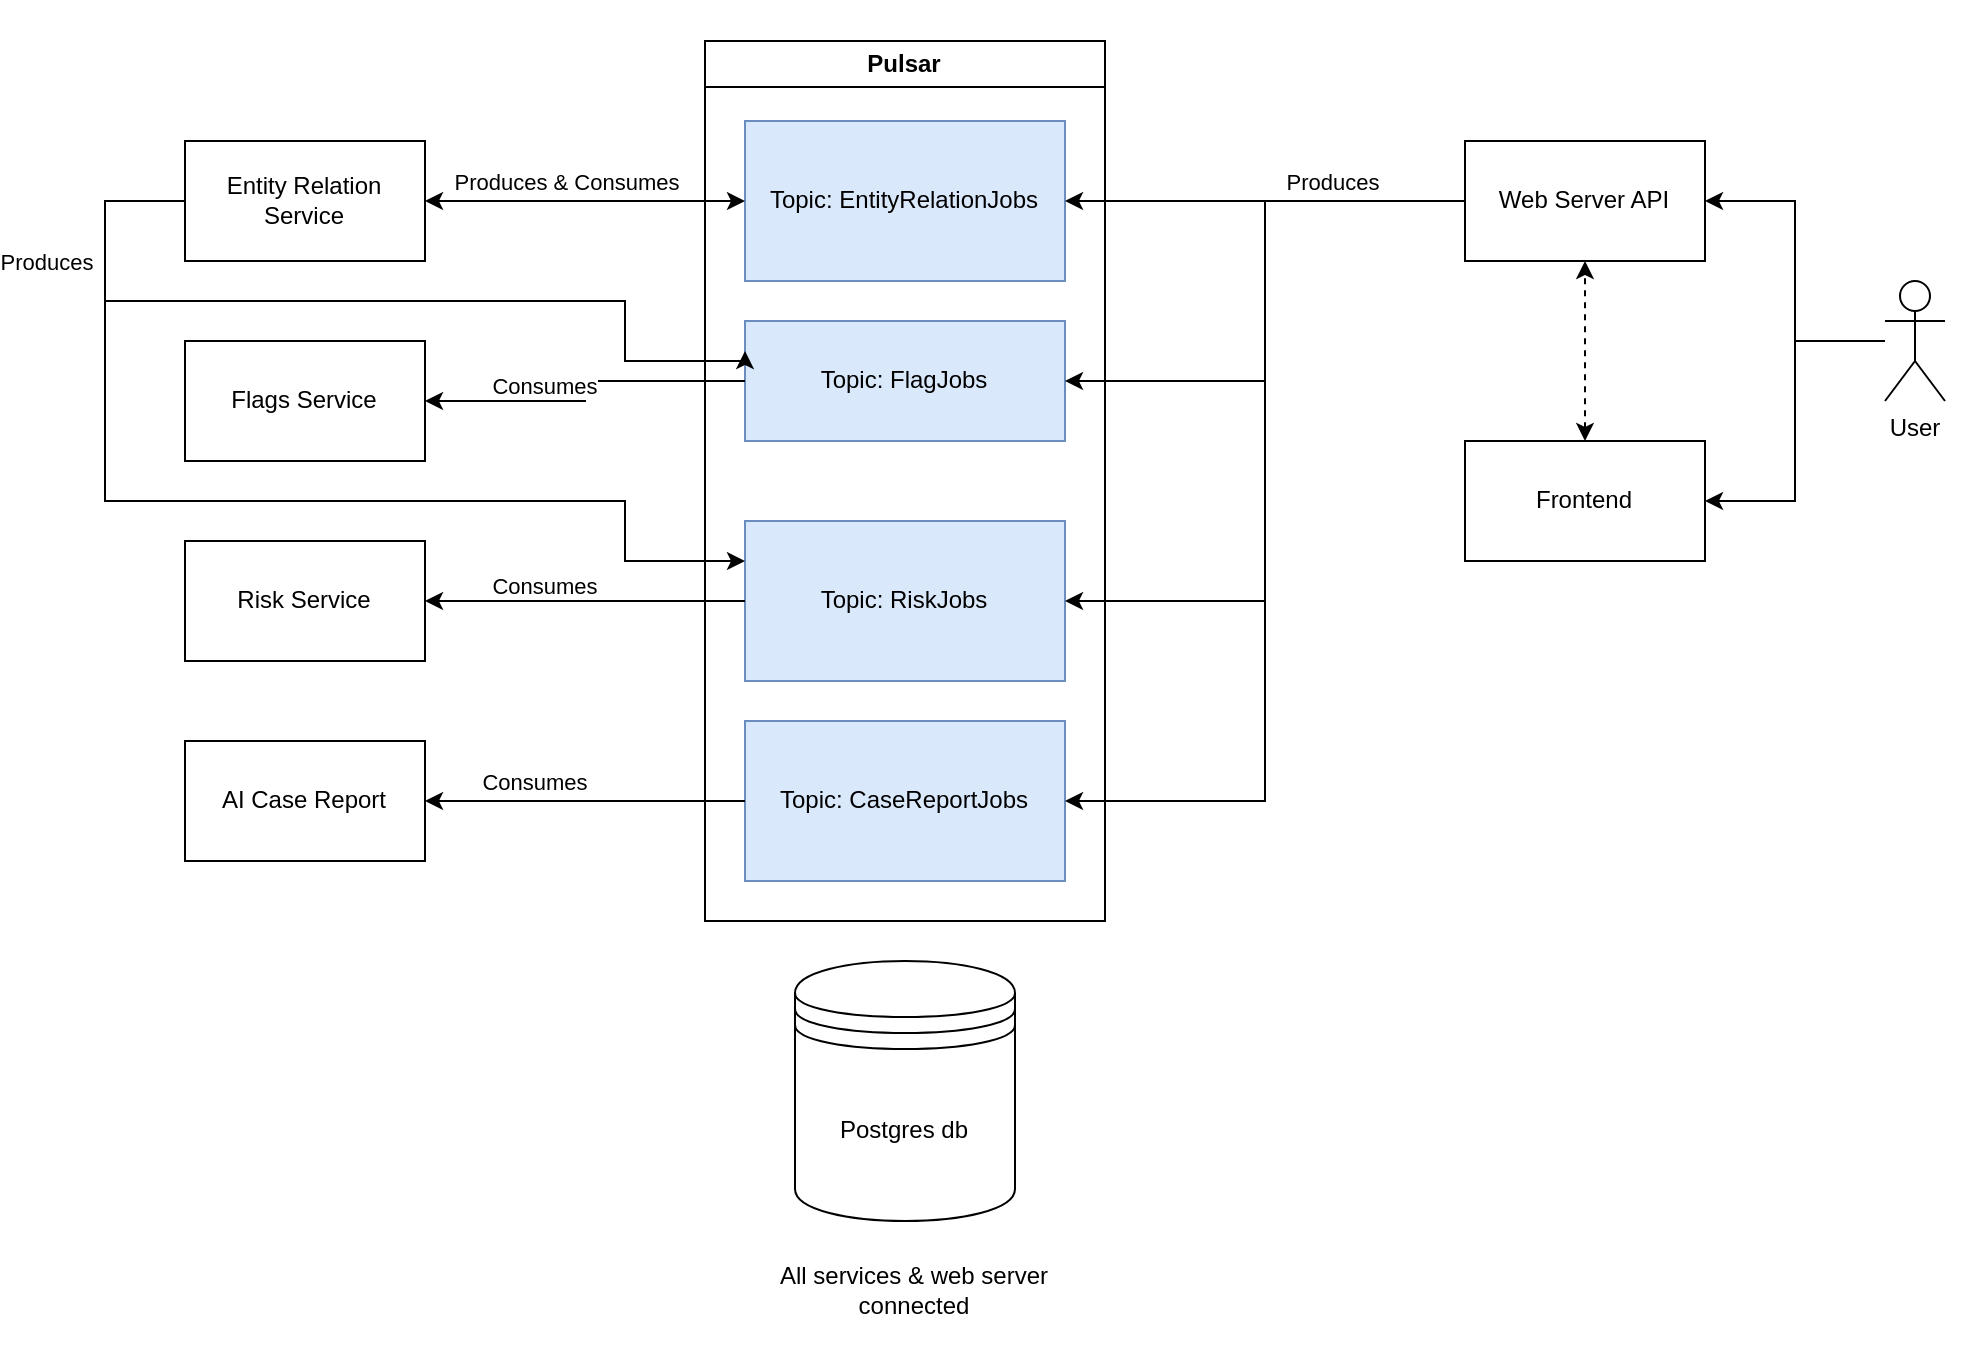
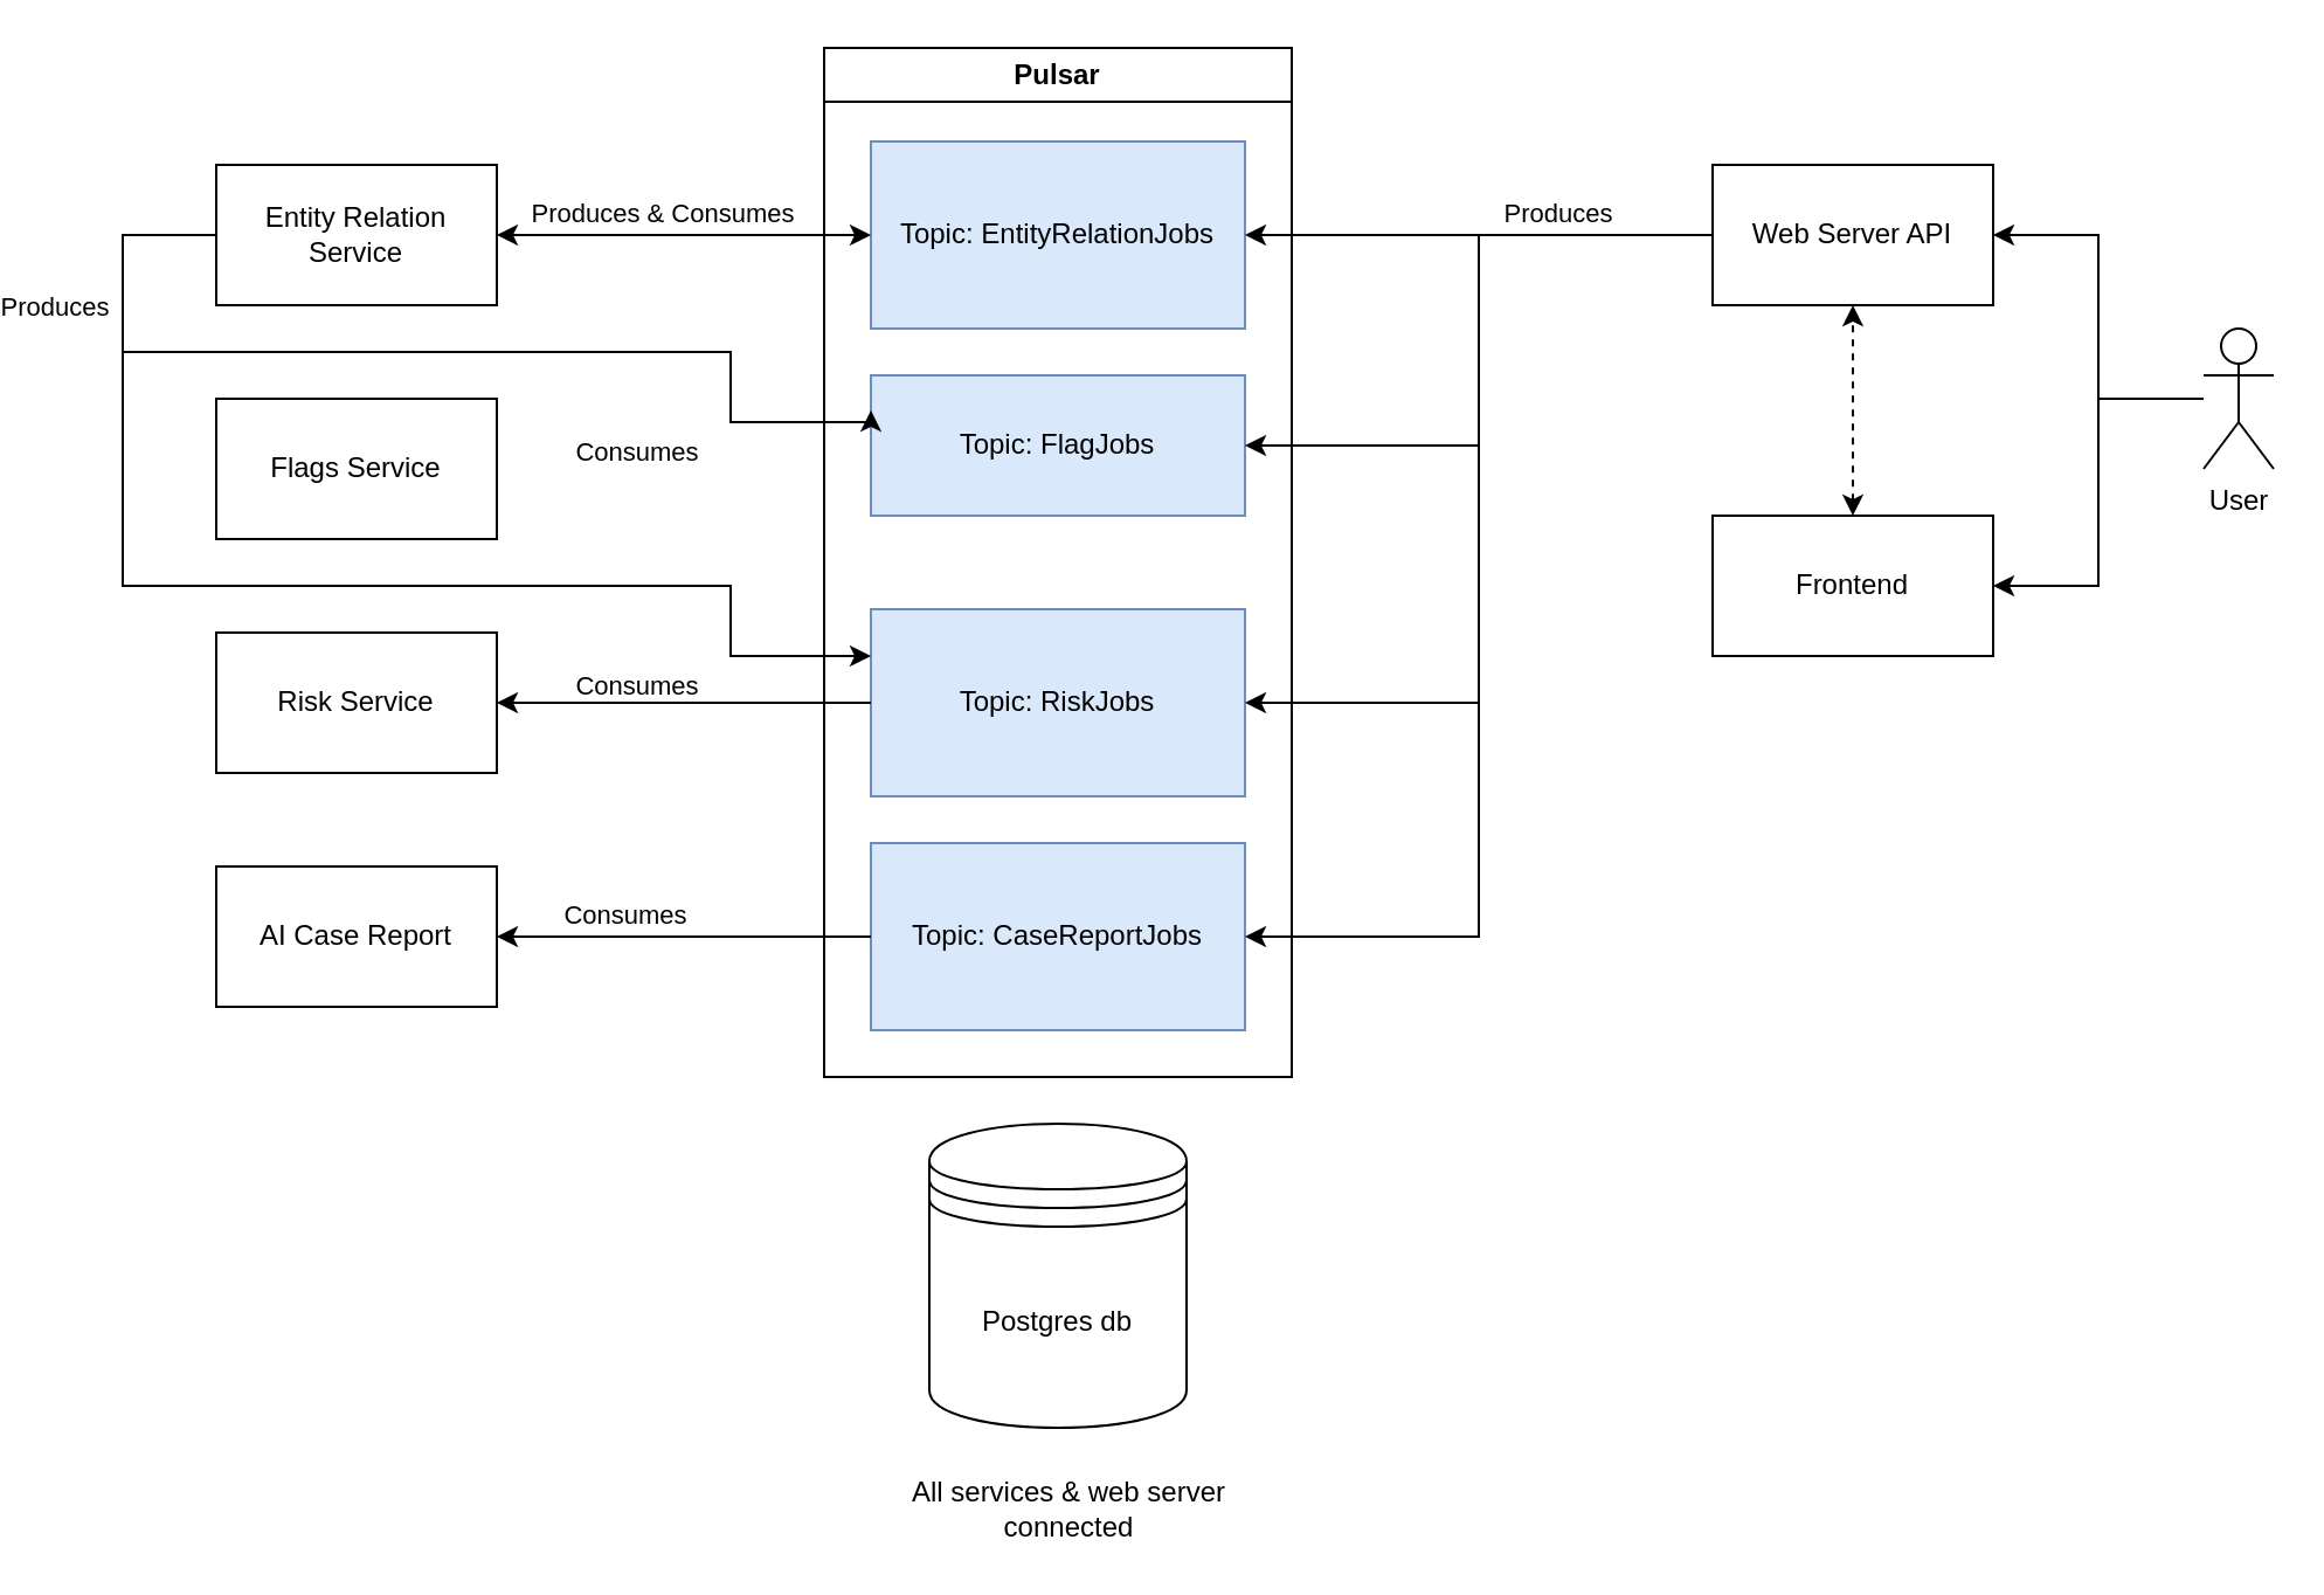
- <mxCell id="26" style="edgeStyle=orthogonalEdgeStyle;rounded=0;orthogonalLoop=1;jettySize=auto;html=1;entryX=1;entryY=0.5;entryDx=0;entryDy=0;" edge="1" parent="1" source="4" target="23"><mxGeometry relative="1" as="geometry"><mxPoint x="230" y="200" as="targetPoint" /></mxGeometry></mxCell>
